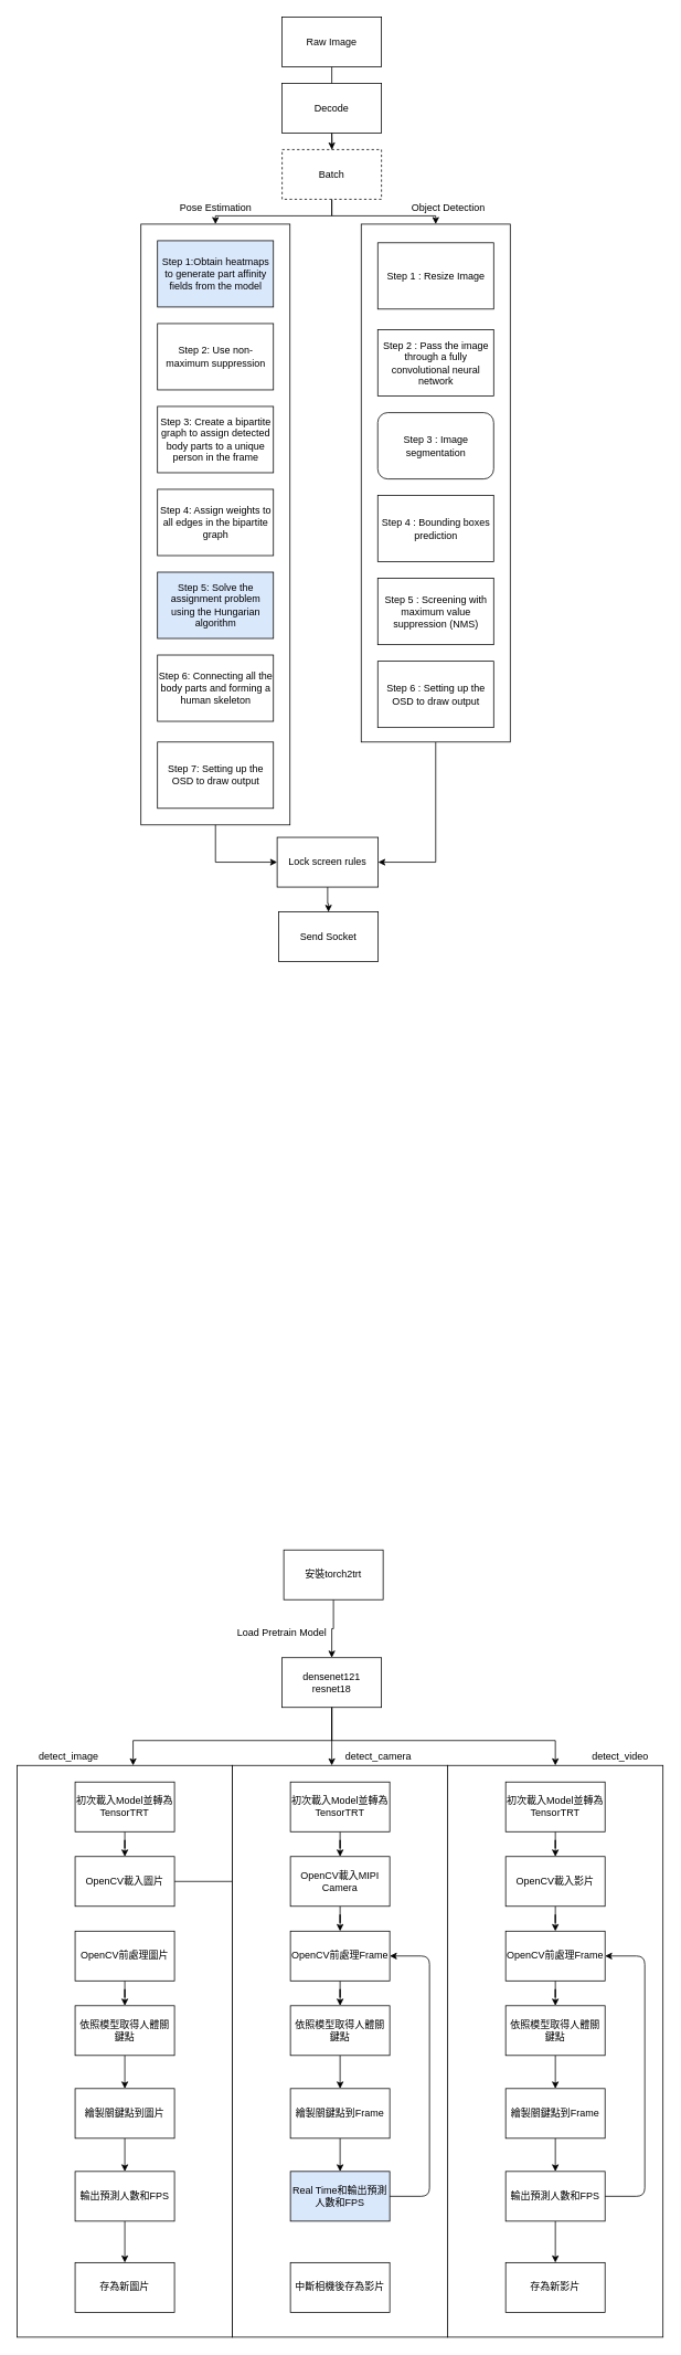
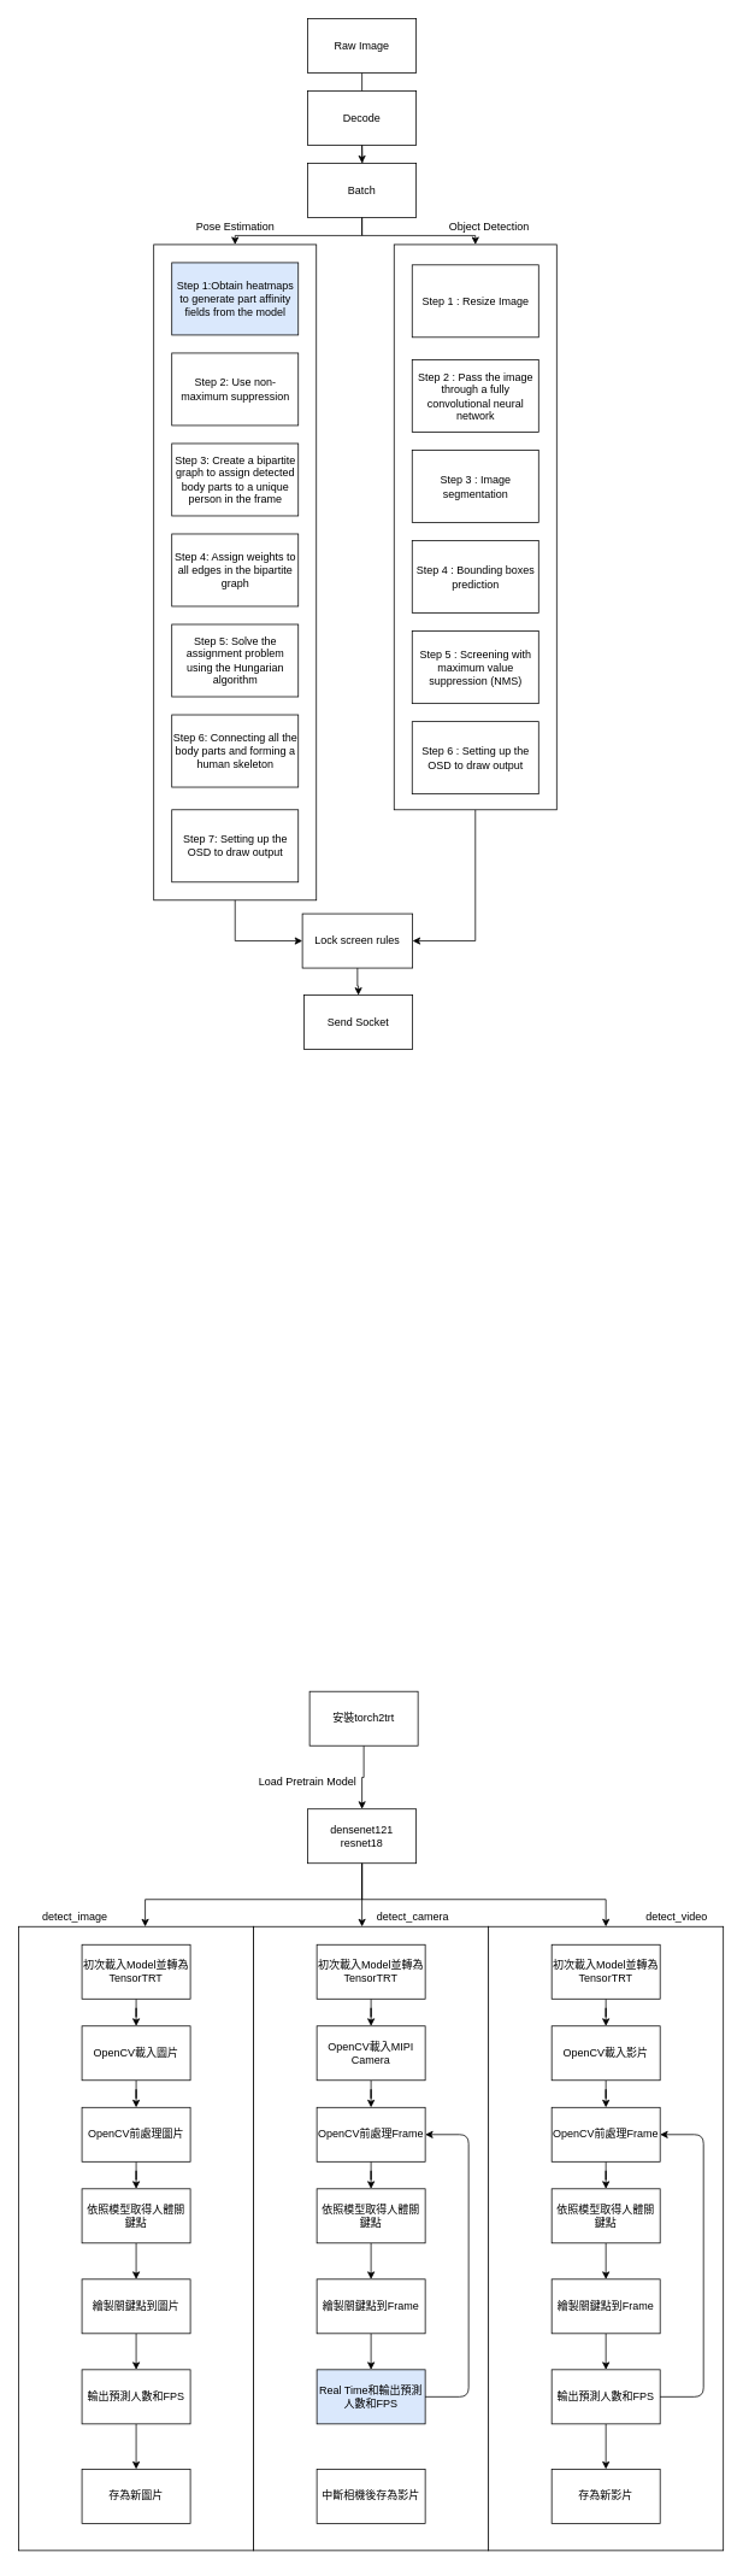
- <mxCell id="61" value="Batch" style="rounded=0;whiteSpace=wrap;html=1;dashed=1;" vertex="1" parent="1"><mxGeometry x="340" y="180" width="120" height="60" as="geometry" /></mxCell>
+ <mxCell id="61" value="Batch" style="rounded=0;whiteSpace=wrap;html=1;" vertex="1" parent="1"><mxGeometry x="340" y="180" width="120" height="60" as="geometry" /></mxCell>
- <mxCell id="79" value="Step 3 : Image segmentation" style="whiteSpace=wrap;html=1;rounded=1;" vertex="1" parent="1"><mxGeometry x="455.5" y="497.5" width="140" height="80" as="geometry" /></mxCell>
+ <mxCell id="79" value="Step 3 : Image segmentation" style="rounded=0;whiteSpace=wrap;html=1;" vertex="1" parent="1"><mxGeometry x="455.5" y="497.5" width="140" height="80" as="geometry" /></mxCell>
- <mxCell id="68" value="Step 5: Solve the assignment problem using the Hungarian algorithm" style="rounded=0;whiteSpace=wrap;html=1;fillColor=#dae8fc;" vertex="1" parent="1"><mxGeometry x="189.5" y="690" width="140" height="80" as="geometry" /></mxCell>
+ <mxCell id="68" value="Step 5: Solve the assignment problem using the Hungarian algorithm" style="rounded=0;whiteSpace=wrap;html=1;" vertex="1" parent="1"><mxGeometry x="189.5" y="690" width="140" height="80" as="geometry" /></mxCell>
- <mxCell id="15" value="" style="edgeStyle=orthogonalEdgeStyle;rounded=0;orthogonalLoop=1;jettySize=auto;html=1;" parent="1" source="16" target="43" edge="1"><mxGeometry relative="1" as="geometry" /></mxCell>
+ <mxCell id="15" value="" style="edgeStyle=orthogonalEdgeStyle;rounded=0;orthogonalLoop=1;jettySize=auto;html=1;" parent="1" source="16" target="18" edge="1"><mxGeometry relative="1" as="geometry" /></mxCell>
